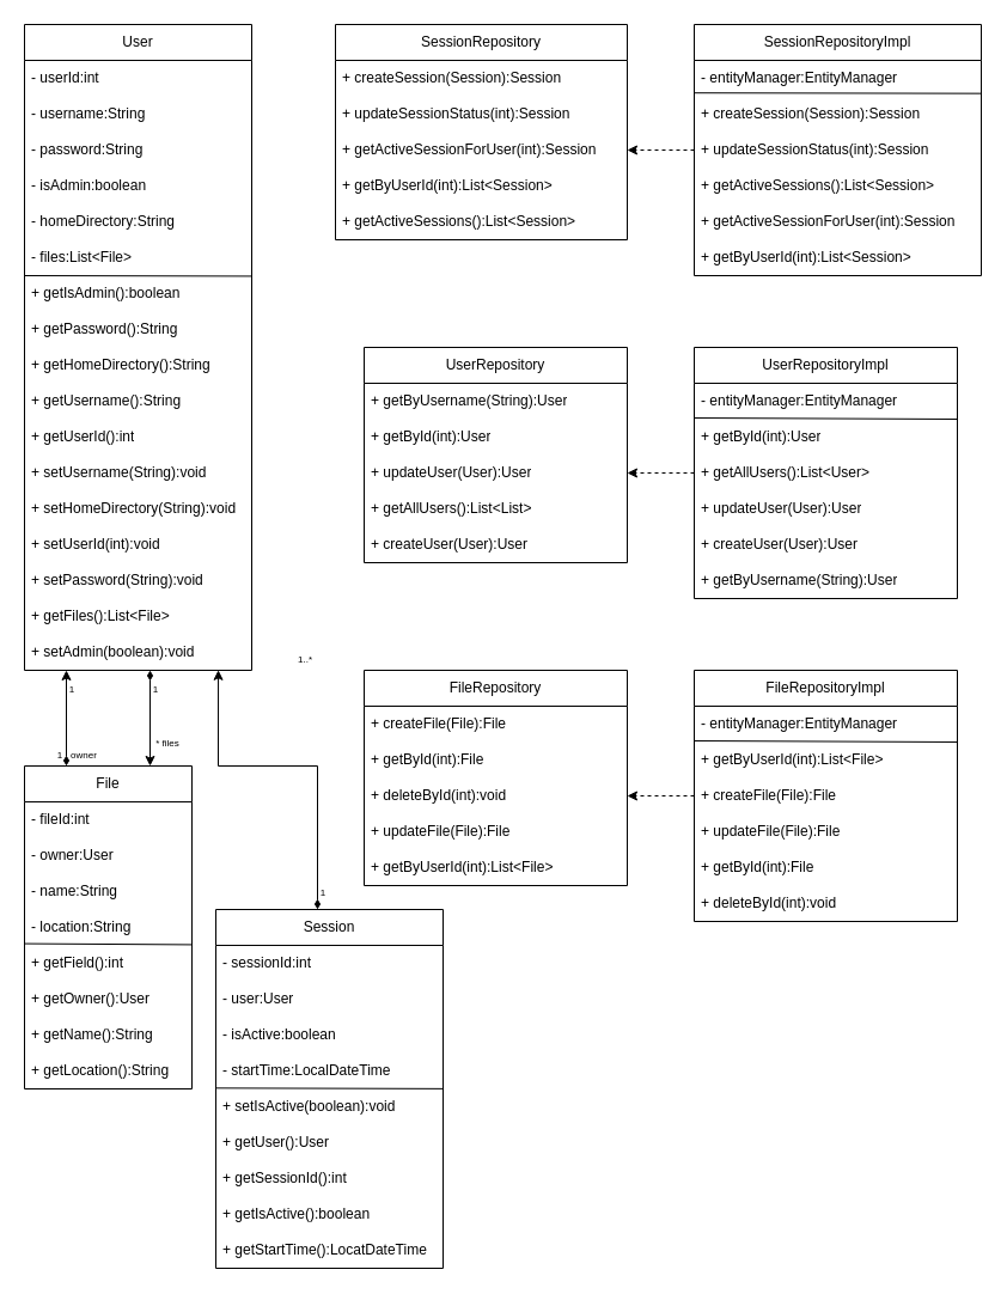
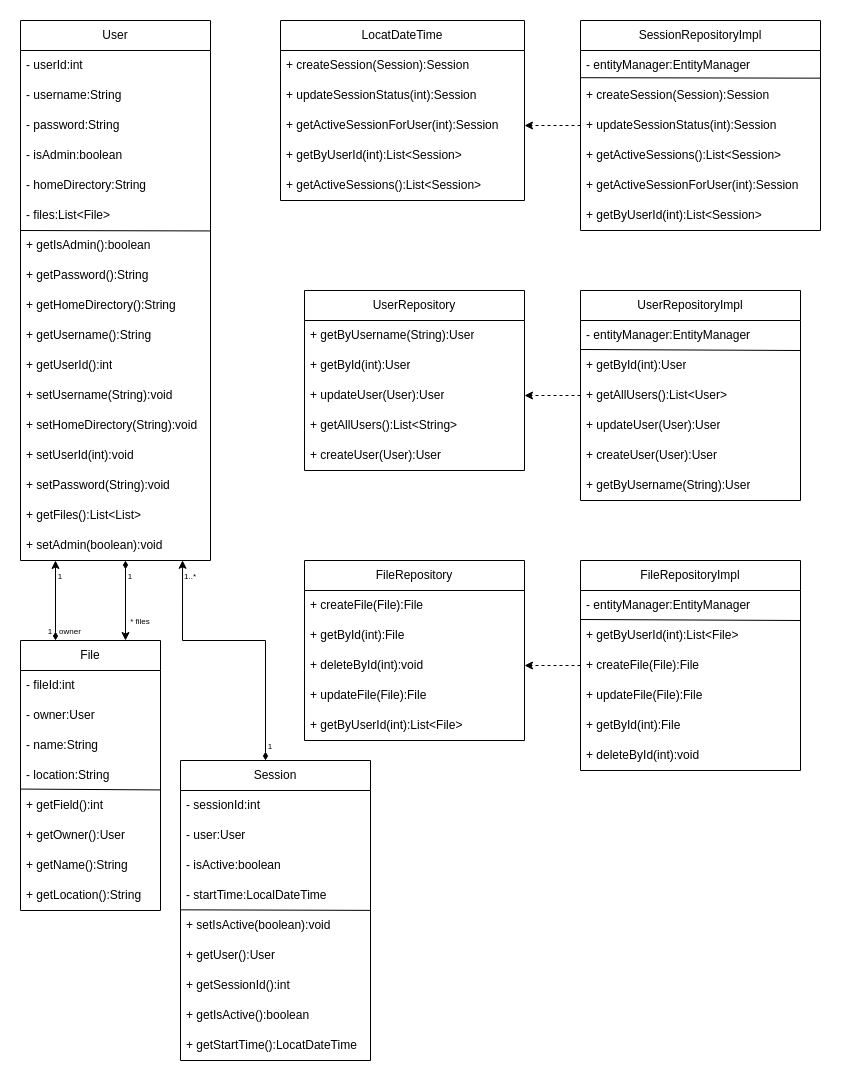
- <mxCell id="42" value="SessionRepository" style="swimlane;fontStyle=0;childLayout=stackLayout;horizontal=1;startSize=30;horizontalStack=0;resizeParent=1;resizeParentMax=0;resizeLast=0;collapsible=1;marginBottom=0;whiteSpace=wrap;html=1;" parent="1" vertex="1"><mxGeometry x="280" y="20" width="244" height="180" as="geometry" /></mxCell>
+ <mxCell id="42" value="LocatDateTime" style="swimlane;fontStyle=0;childLayout=stackLayout;horizontal=1;startSize=30;horizontalStack=0;resizeParent=1;resizeParentMax=0;resizeLast=0;collapsible=1;marginBottom=0;whiteSpace=wrap;html=1;" parent="1" vertex="1"><mxGeometry x="280" y="20" width="244" height="180" as="geometry" /></mxCell>
- <mxCell id="60" value="+ getAllUsers():List&amp;lt;List&amp;gt;" style="text;strokeColor=none;fillColor=none;align=left;verticalAlign=middle;spacingLeft=4;spacingRight=4;overflow=hidden;points=[[0,0.5],[1,0.5]];portConstraint=eastwest;rotatable=0;whiteSpace=wrap;html=1;" parent="56" vertex="1"><mxGeometry y="120" width="220" height="30" as="geometry" /></mxCell>
+ <mxCell id="60" value="+ getAllUsers():List&amp;lt;String&amp;gt;" style="text;strokeColor=none;fillColor=none;align=left;verticalAlign=middle;spacingLeft=4;spacingRight=4;overflow=hidden;points=[[0,0.5],[1,0.5]];portConstraint=eastwest;rotatable=0;whiteSpace=wrap;html=1;" parent="56" vertex="1"><mxGeometry y="120" width="220" height="30" as="geometry" /></mxCell>
- <mxCell id="19" value="+ getFiles():List&amp;lt;File&amp;gt;" style="text;strokeColor=none;fillColor=none;align=left;verticalAlign=middle;spacingLeft=4;spacingRight=4;overflow=hidden;points=[[0,0.5],[1,0.5]];portConstraint=eastwest;rotatable=0;whiteSpace=wrap;html=1;" parent="2" vertex="1"><mxGeometry y="480" width="190" height="30" as="geometry" /></mxCell>
+ <mxCell id="19" value="+ getFiles():List&amp;lt;List&amp;gt;" style="text;strokeColor=none;fillColor=none;align=left;verticalAlign=middle;spacingLeft=4;spacingRight=4;overflow=hidden;points=[[0,0.5],[1,0.5]];portConstraint=eastwest;rotatable=0;whiteSpace=wrap;html=1;" parent="2" vertex="1"><mxGeometry y="480" width="190" height="30" as="geometry" /></mxCell>
- <mxCell id="96" value="&lt;span style=&quot;font-size: 8px;&quot;&gt;1..*&lt;/span&gt;" style="text;html=1;align=center;verticalAlign=middle;whiteSpace=wrap;rounded=0;" parent="1" vertex="1"><mxGeometry x="225" y="535" width="60" height="30" as="geometry" /></mxCell>
+ <mxCell id="96" value="&lt;span style=&quot;font-size: 8px;&quot;&gt;1..*&lt;/span&gt;" style="text;html=1;align=center;verticalAlign=middle;whiteSpace=wrap;rounded=0;" parent="1" vertex="1"><mxGeometry x="160" y="560" width="60" height="30" as="geometry" /></mxCell>
